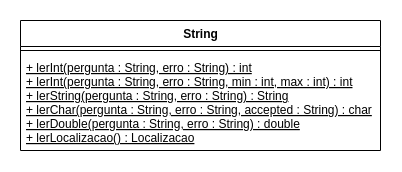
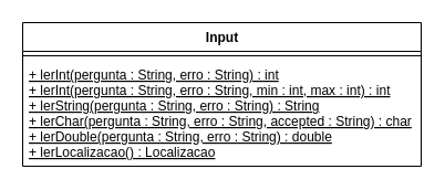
- <mxCell id="2" value="String" style="swimlane;fontStyle=1;align=center;verticalAlign=top;childLayout=stackLayout;horizontal=1;startSize=26;horizontalStack=0;resizeParent=1;resizeParentMax=0;resizeLast=0;collapsible=1;marginBottom=0;fontFamily=Helvetica;html=1;" vertex="1" parent="1"><mxGeometry x="20" y="20" width="360" height="130" as="geometry" /></mxCell>
+ <mxCell id="2" value="Input" style="swimlane;fontStyle=1;align=center;verticalAlign=top;childLayout=stackLayout;horizontal=1;startSize=26;horizontalStack=0;resizeParent=1;resizeParentMax=0;resizeLast=0;collapsible=1;marginBottom=0;fontFamily=Helvetica;html=1;" vertex="1" parent="1"><mxGeometry x="20" y="20" width="360" height="130" as="geometry" /></mxCell>
